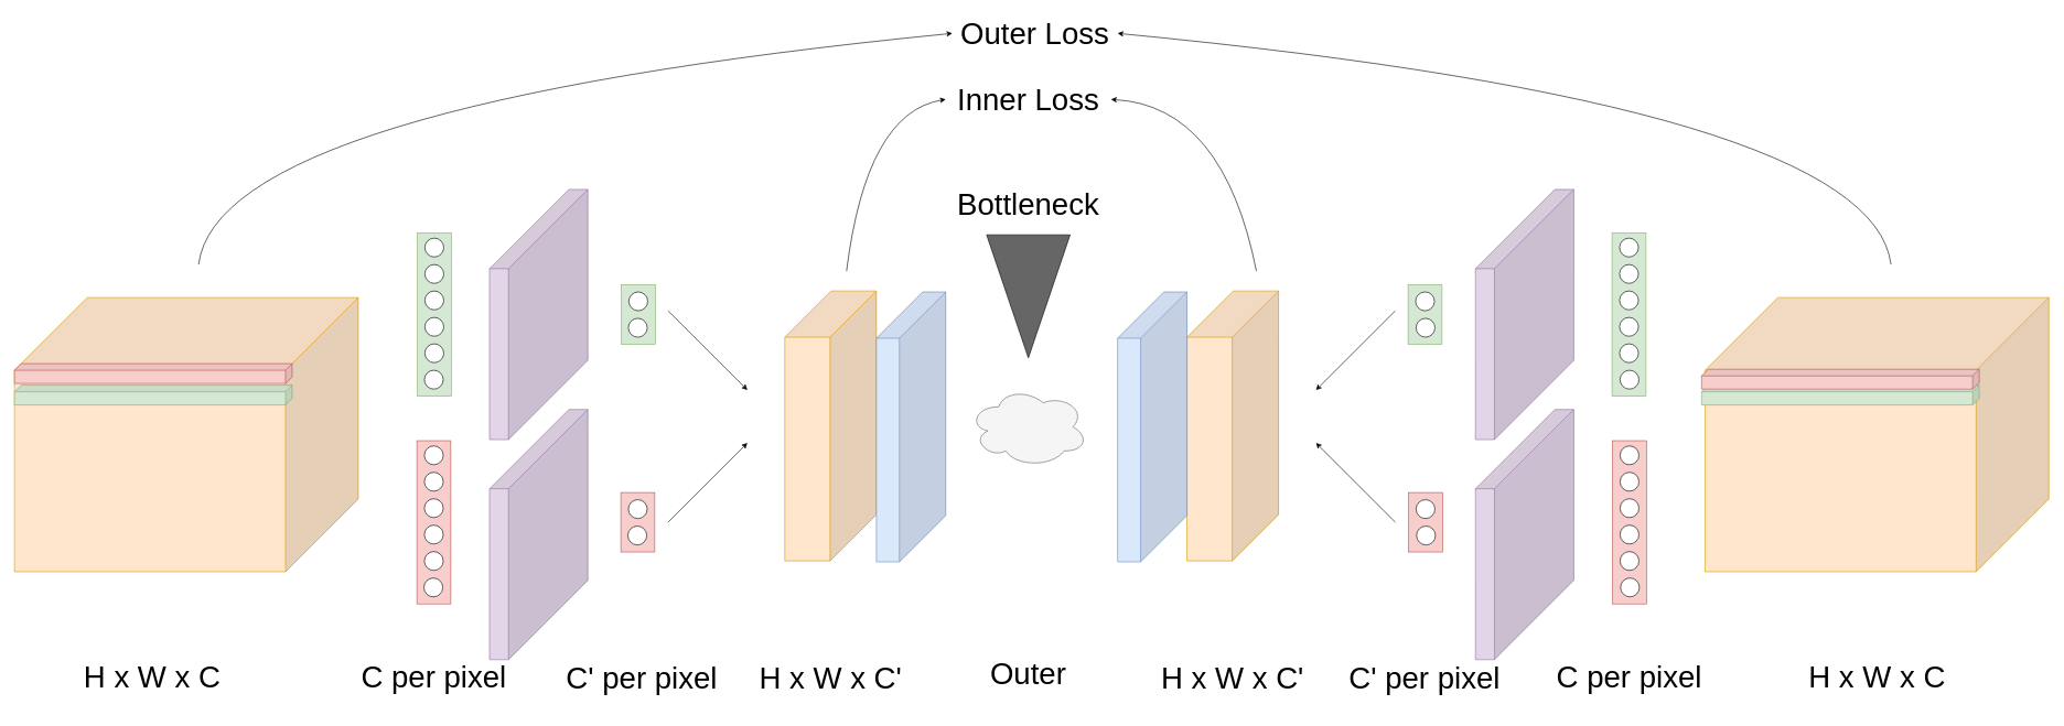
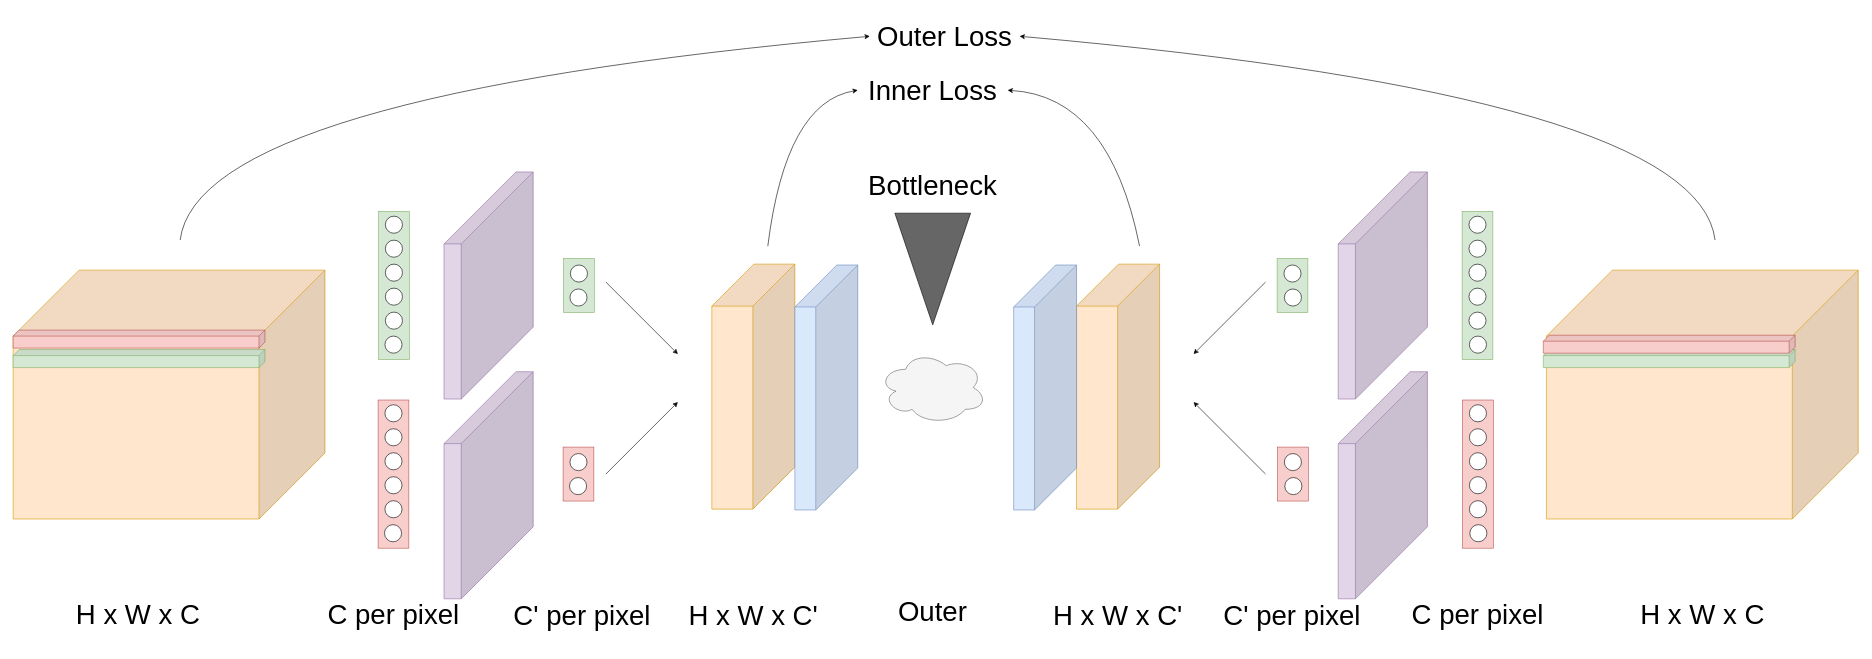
- <mxCell id="80" value="&lt;font style=&quot;font-size: 46px;&quot;&gt;Outer Loss&lt;/font&gt;" style="text;html=1;strokeColor=none;fillColor=none;align=center;verticalAlign=middle;whiteSpace=wrap;rounded=0;" vertex="1" parent="1"><mxGeometry x="1439.01" y="20" width="250" height="60" as="geometry" /></mxCell>
+ <mxCell id="80" value="&lt;font style=&quot;font-size: 46px;&quot;&gt;Outer Loss&lt;/font&gt;" style="text;html=1;strokeColor=none;fillColor=none;align=center;verticalAlign=middle;whiteSpace=wrap;rounded=0;" vertex="1" parent="1"><mxGeometry x="1449.01" y="30" width="250" height="60" as="geometry" /></mxCell>
